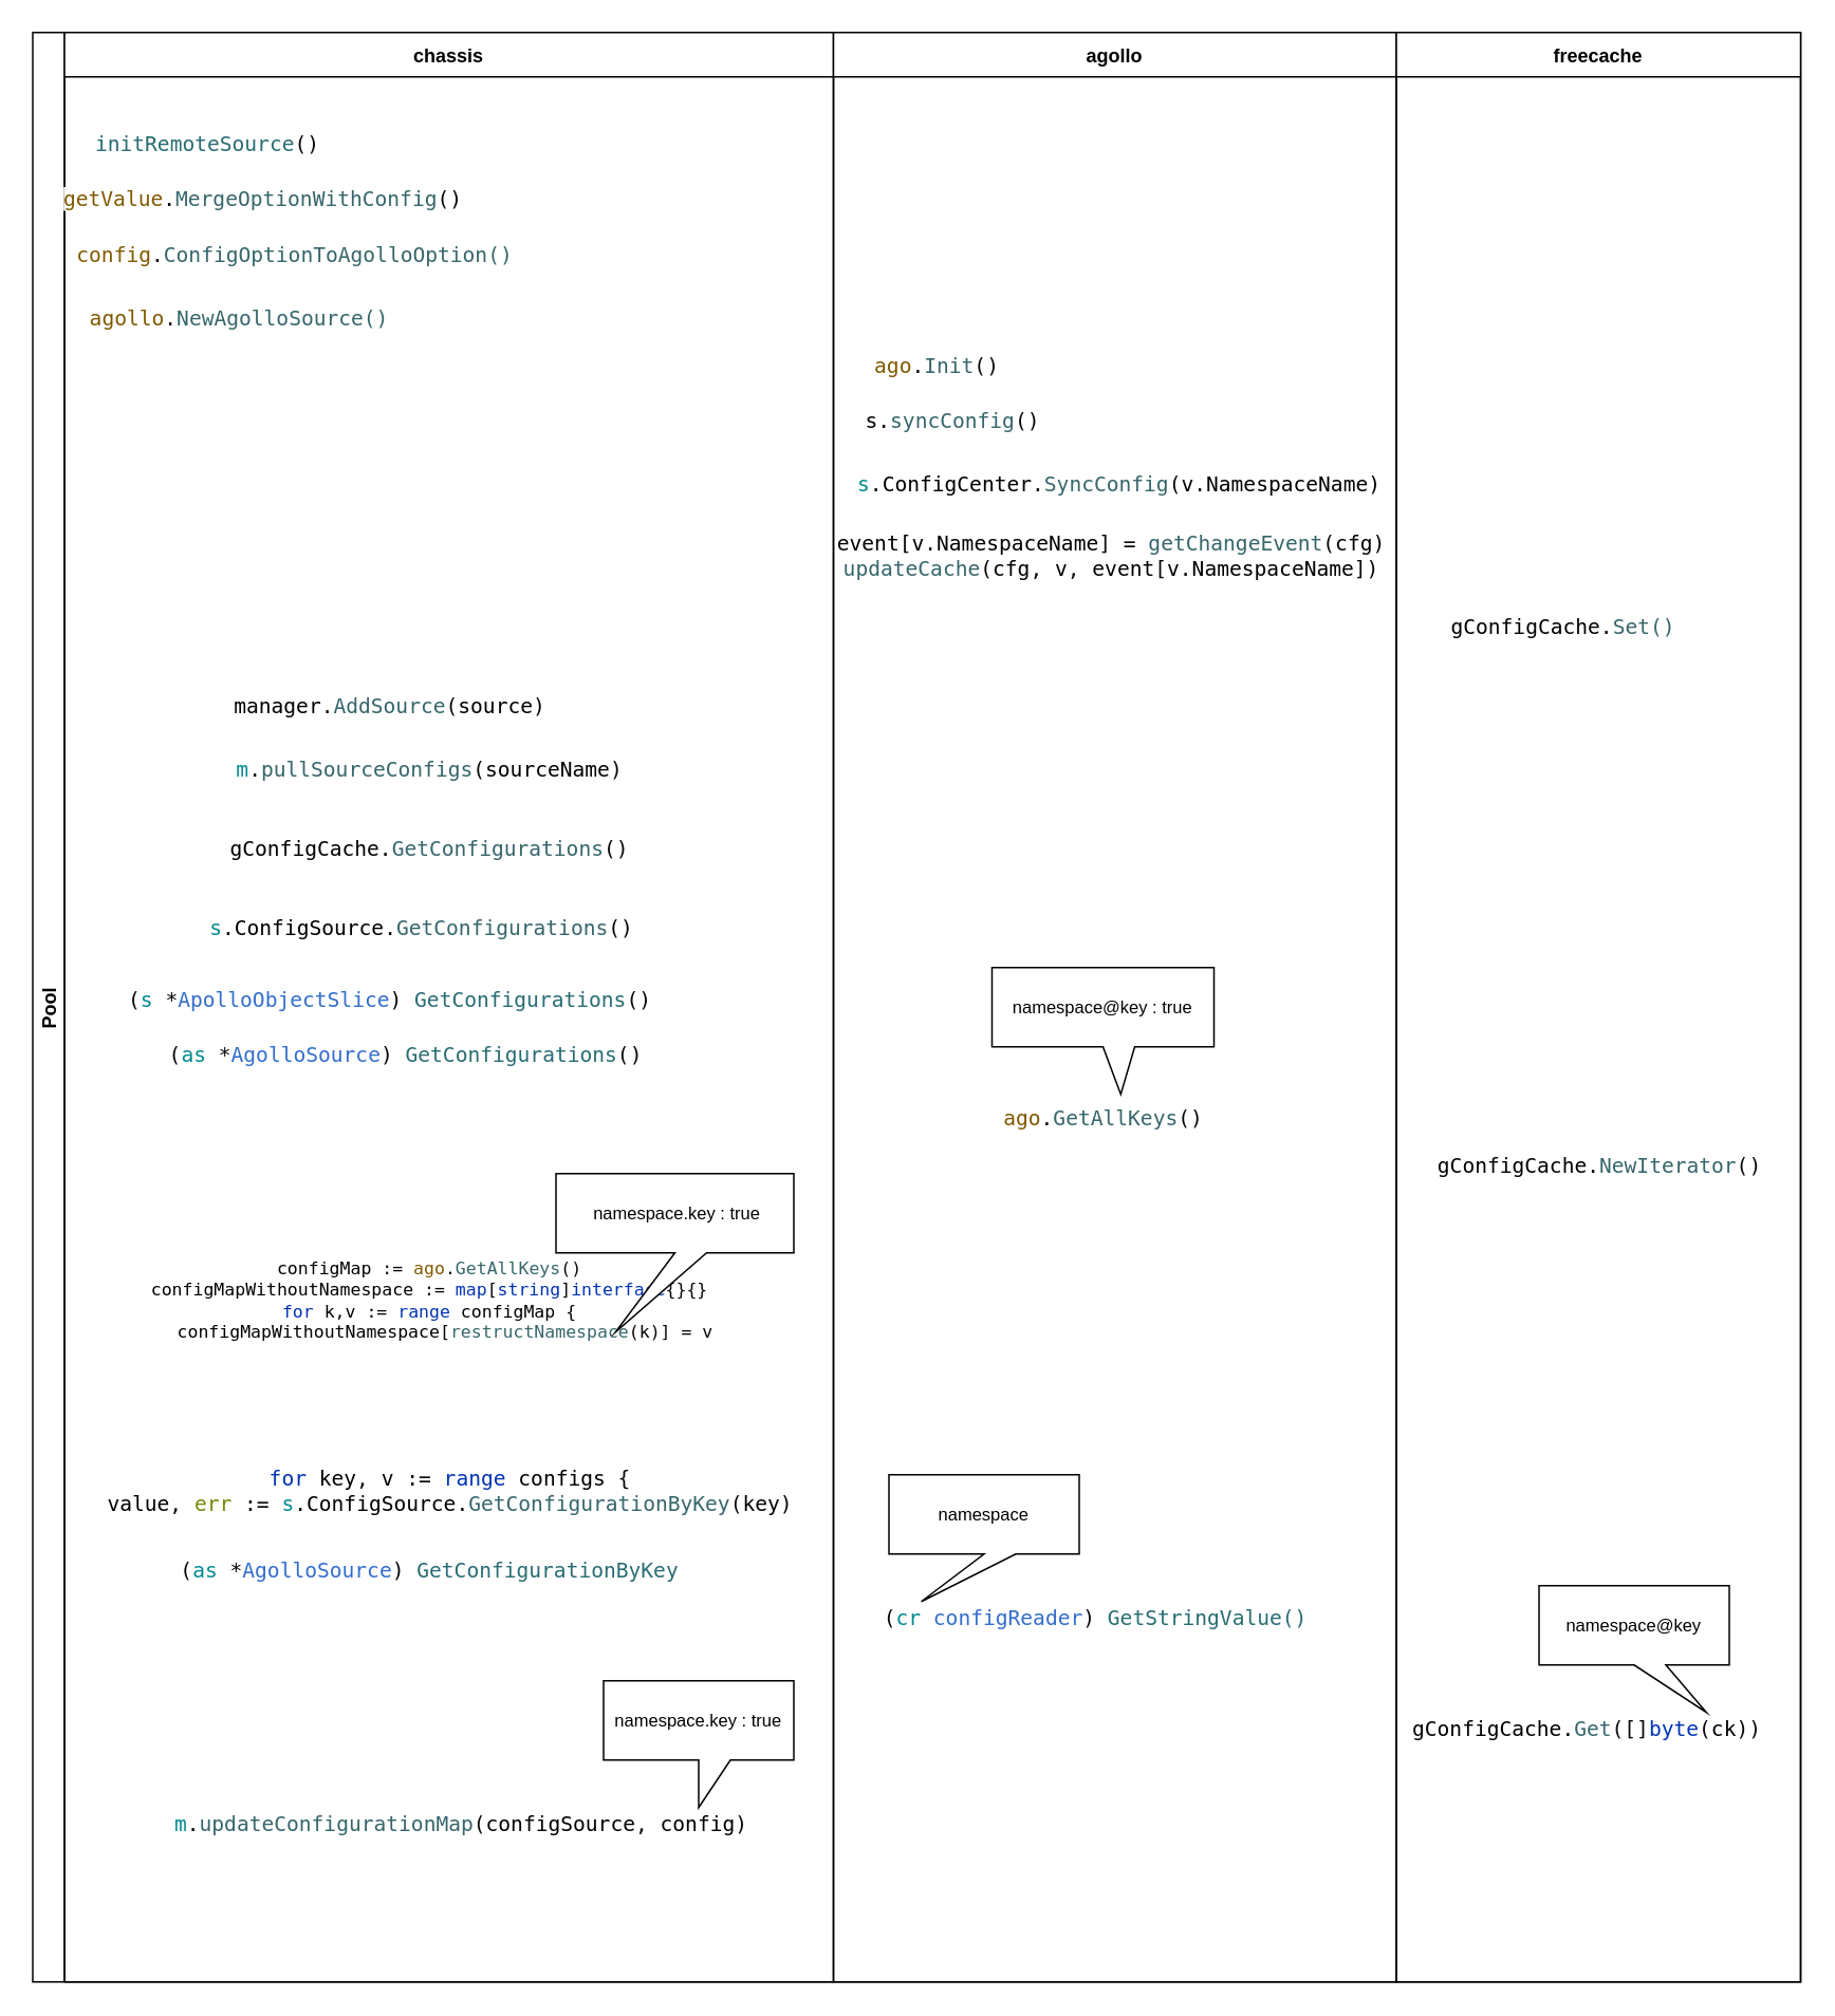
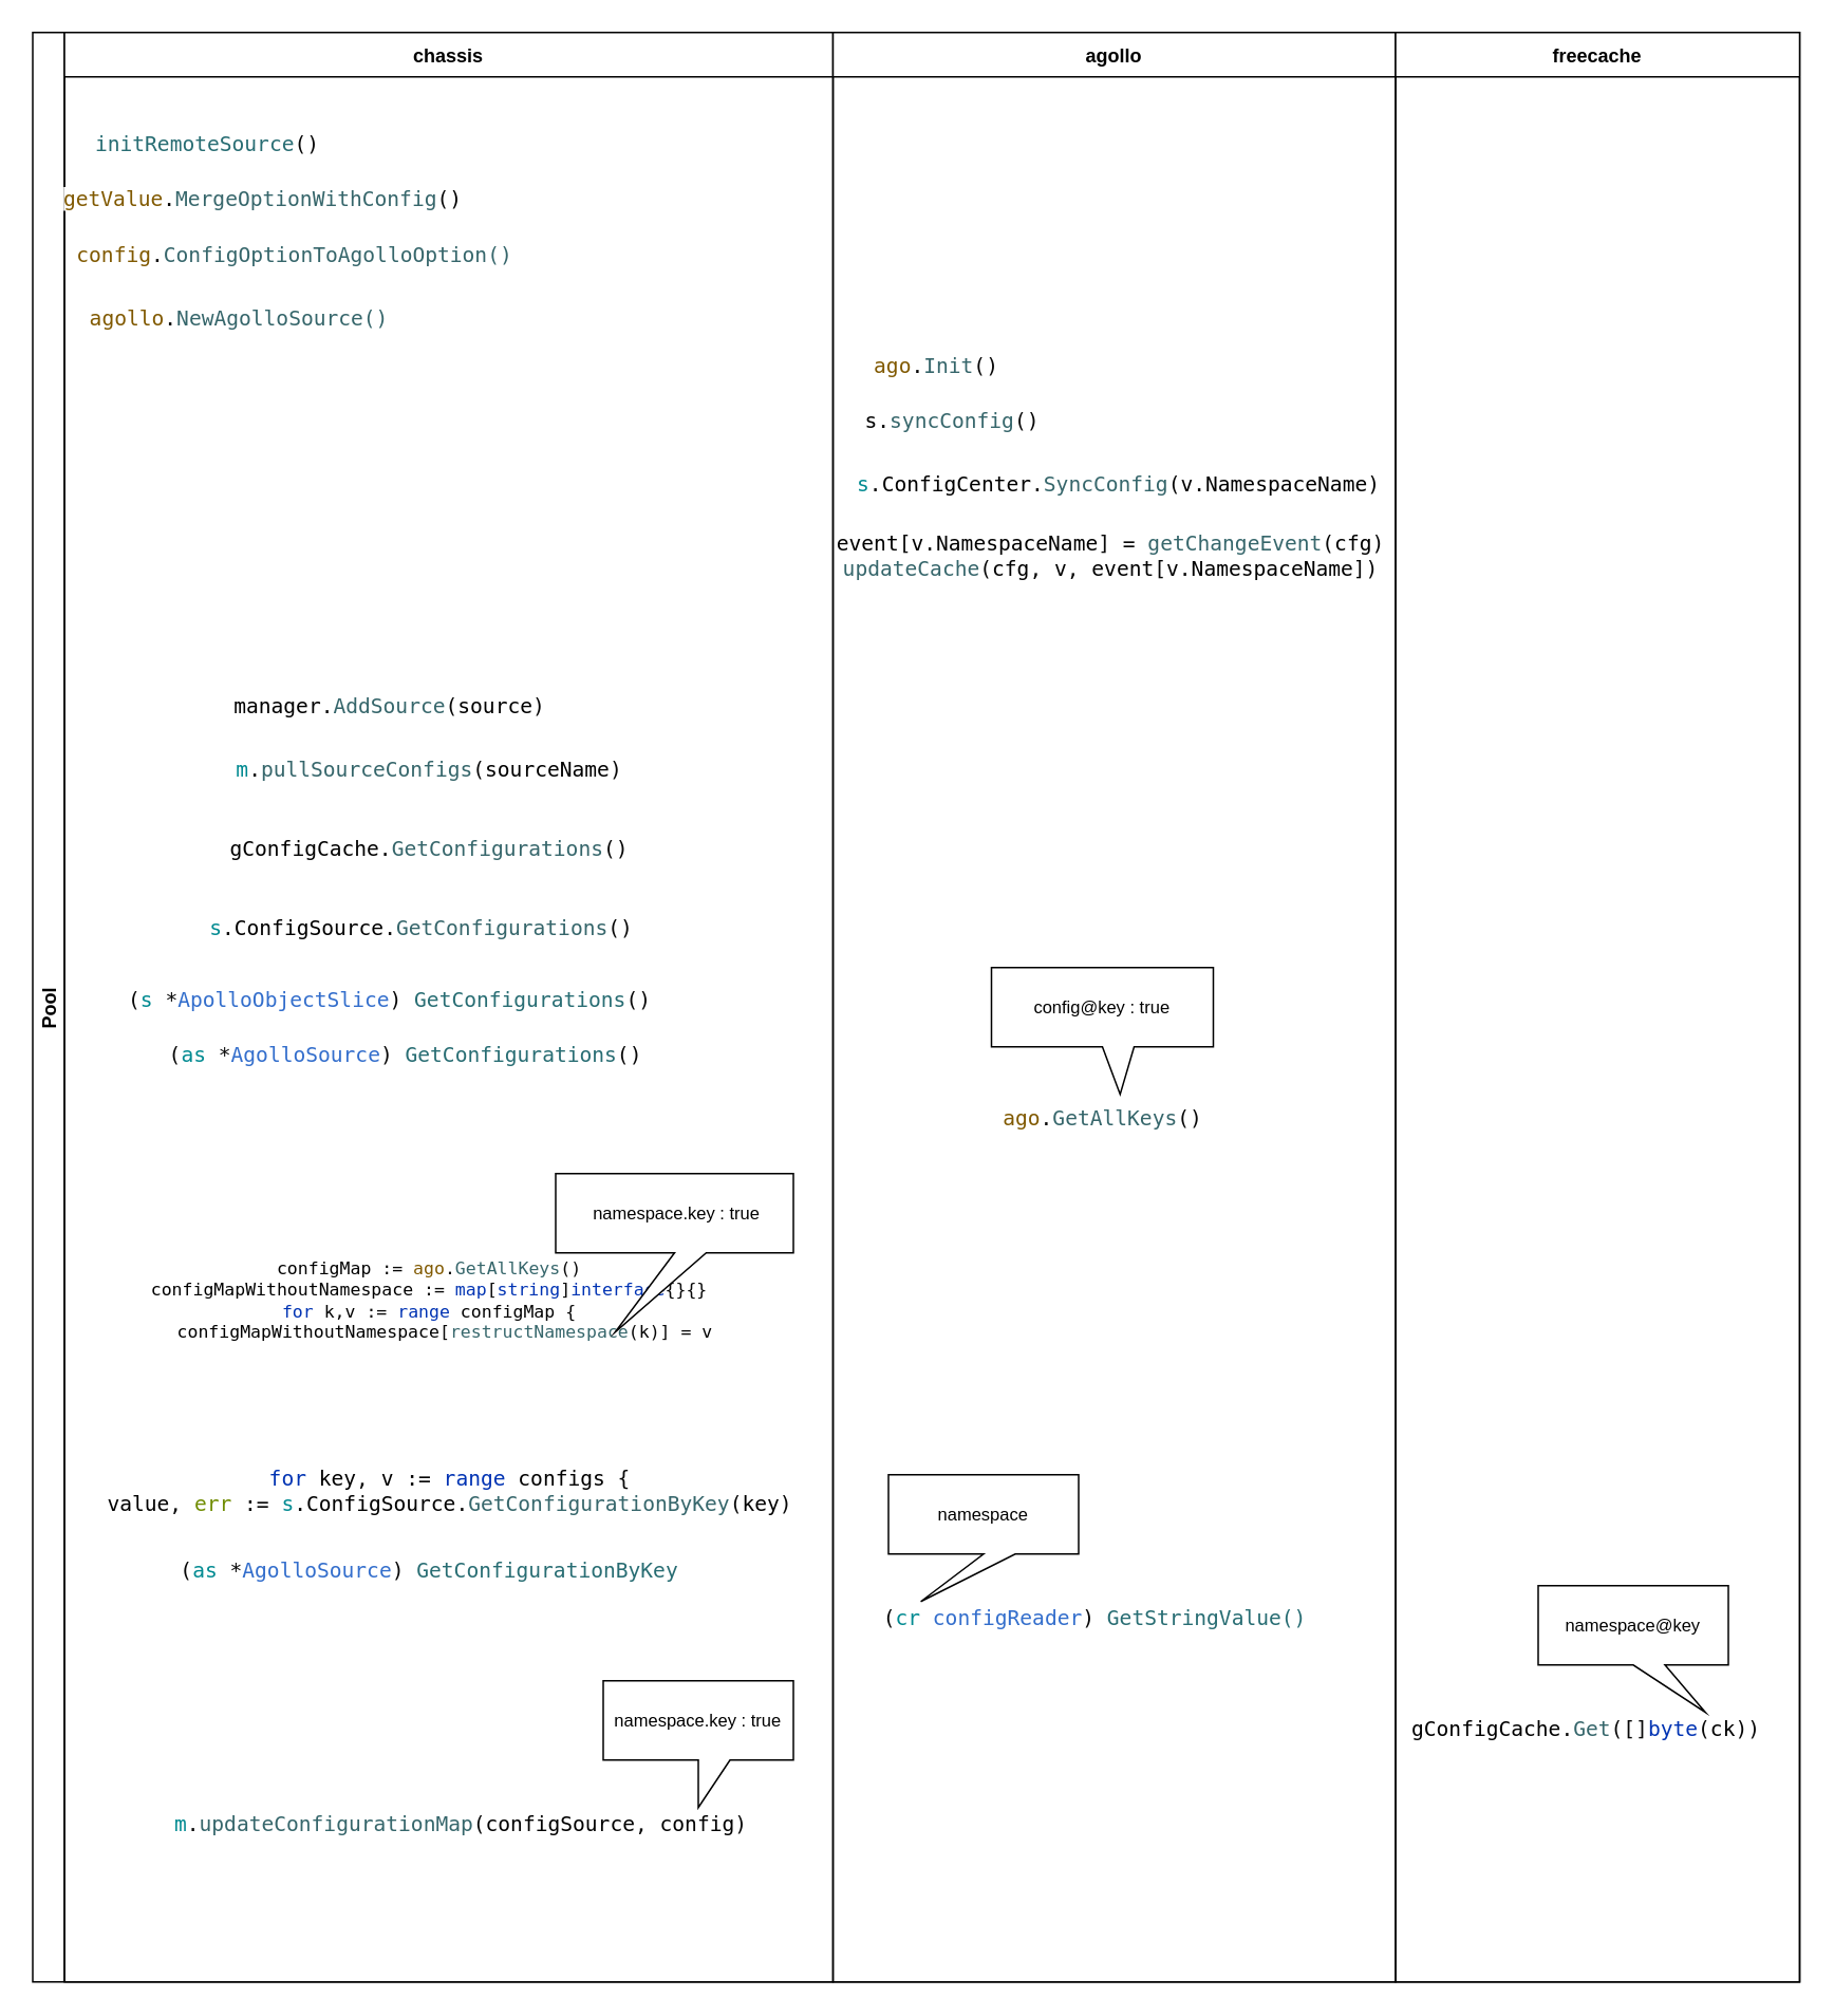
- <mxCell id="29" value="&lt;pre style=&quot;background-color: #ffffff ; color: #080808 ; font-family: &amp;#34;jetbrains mono&amp;#34; , monospace ; font-size: 9.8pt&quot;&gt;&lt;span style=&quot;color: #000000&quot;&gt;gConfigCache&lt;/span&gt;.&lt;span style=&quot;color: #36666b&quot;&gt;Set()&lt;/span&gt;&lt;/pre&gt;" style="text;html=1;align=center;verticalAlign=middle;resizable=0;points=[];autosize=1;strokeColor=none;fillColor=none;" vertex="1" parent="28"><mxGeometry x="25" y="350" width="160" height="50" as="geometry" /></mxCell>
- <mxCell id="26" value="namespace@key : true" style="shape=callout;whiteSpace=wrap;html=1;perimeter=calloutPerimeter;fontSize=11;position2=0.58;" vertex="1" parent="20"><mxGeometry x="100" y="590" width="140" height="80" as="geometry" /></mxCell>
+ <mxCell id="26" value="config@key : true" style="shape=callout;whiteSpace=wrap;html=1;perimeter=calloutPerimeter;fontSize=11;position2=0.58;" vertex="1" parent="20"><mxGeometry x="100" y="590" width="140" height="80" as="geometry" /></mxCell>
- <mxCell id="30" value="&lt;pre style=&quot;background-color: #ffffff ; color: #080808 ; font-family: &amp;#34;jetbrains mono&amp;#34; , monospace ; font-size: 9.8pt&quot;&gt;&lt;span style=&quot;color: #000000&quot;&gt;gConfigCache&lt;/span&gt;.&lt;span style=&quot;color: #36666b&quot;&gt;NewIterator&lt;/span&gt;()&lt;/pre&gt;" style="text;html=1;align=center;verticalAlign=middle;resizable=0;points=[];autosize=1;strokeColor=none;fillColor=none;" vertex="1" parent="28"><mxGeometry x="17.5" y="690" width="220" height="50" as="geometry" /></mxCell>
